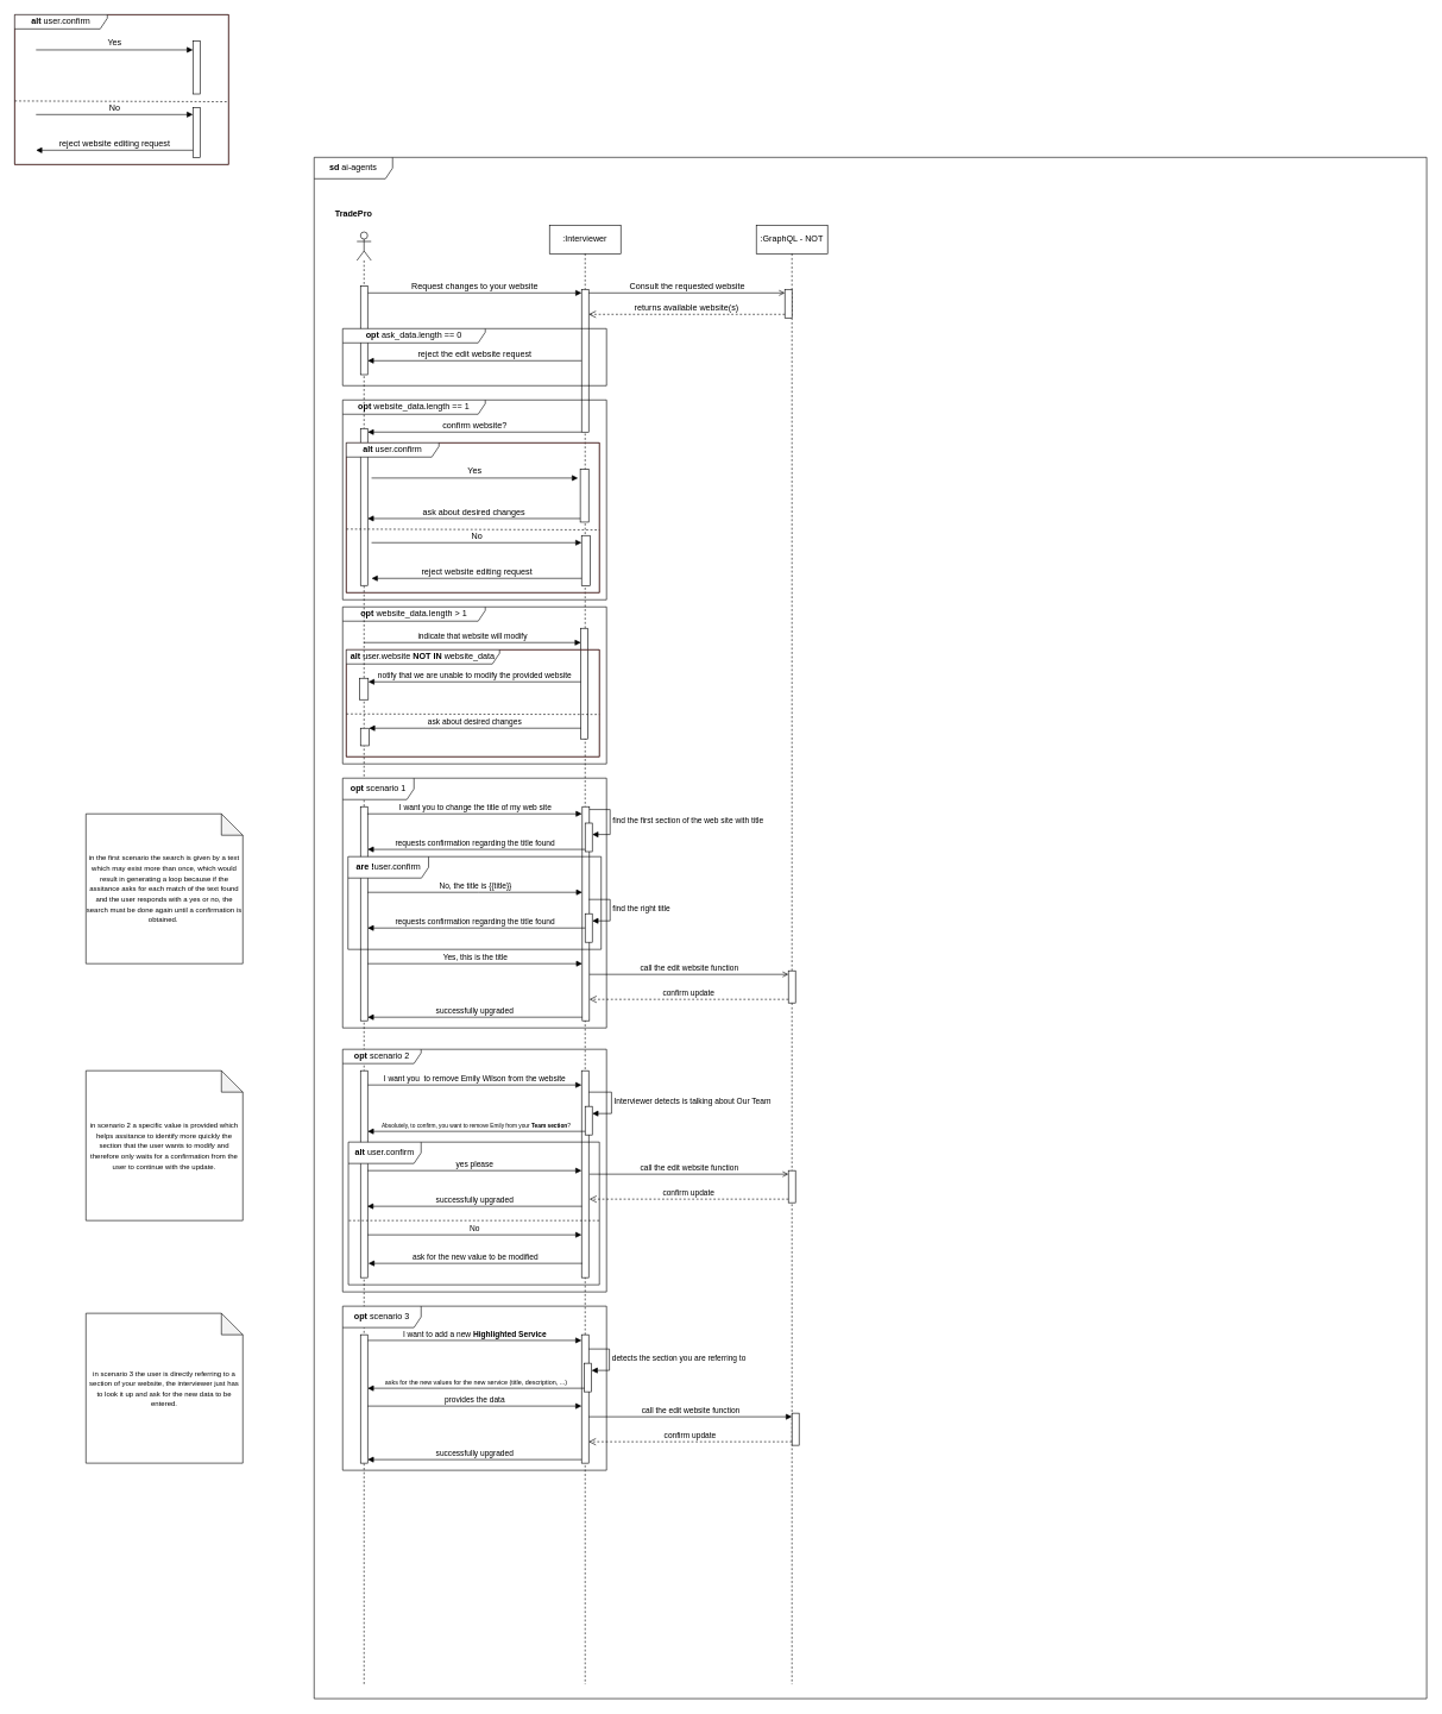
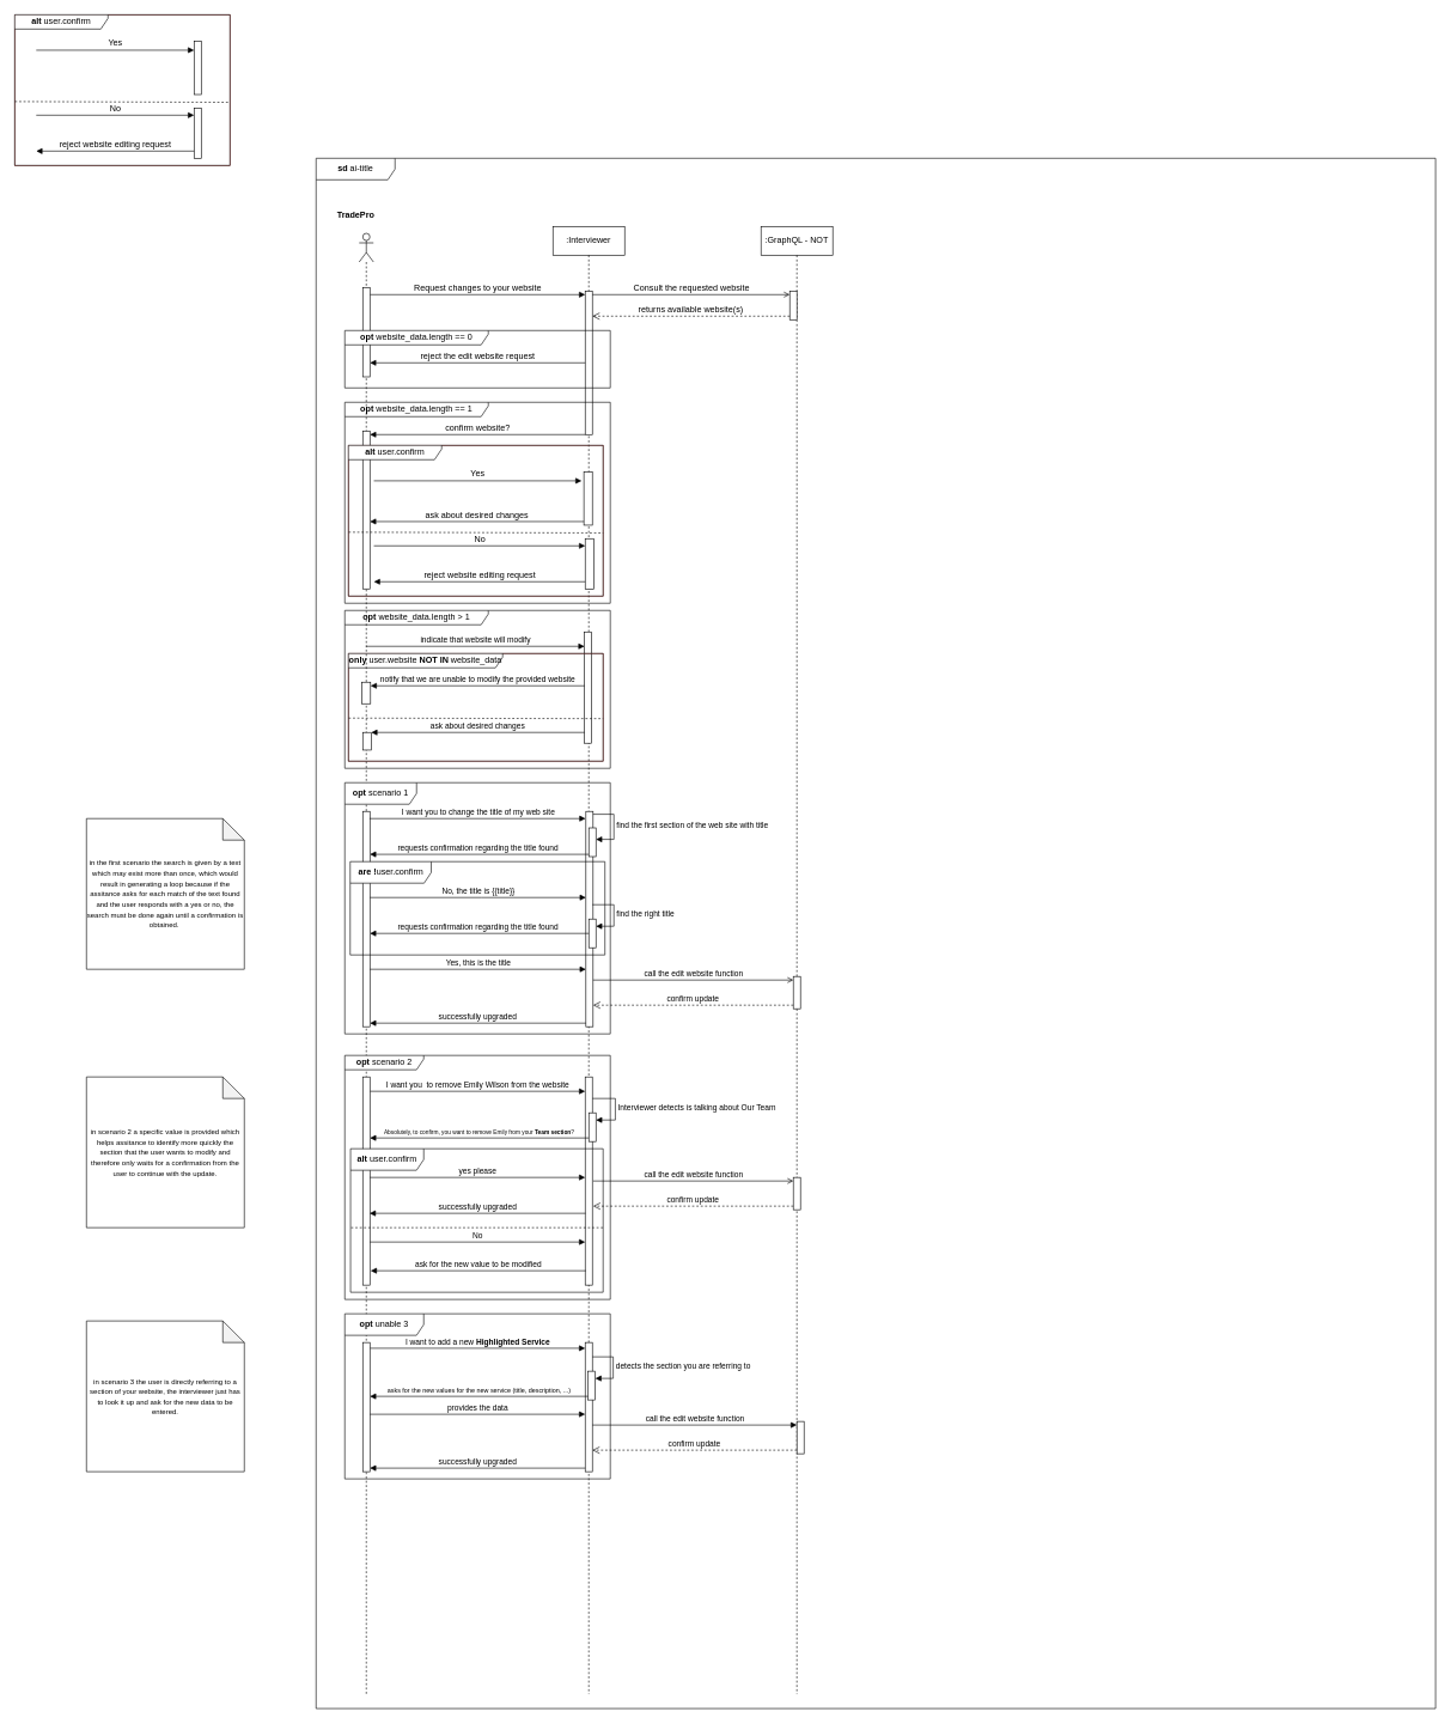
- <mxCell id="2" value="&lt;b&gt;sd &lt;/b&gt;ai-agents" style="shape=umlFrame;whiteSpace=wrap;html=1;pointerEvents=0;strokeColor=default;align=center;verticalAlign=middle;fontFamily=Helvetica;fontSize=12;fontColor=default;fillColor=default;width=110;height=30;" parent="1" vertex="1"><mxGeometry x="440" y="220" width="1560" height="2160" as="geometry" /></mxCell>
+ <mxCell id="2" value="&lt;b&gt;sd &lt;/b&gt;ai-title" style="shape=umlFrame;whiteSpace=wrap;html=1;pointerEvents=0;strokeColor=default;align=center;verticalAlign=middle;fontFamily=Helvetica;fontSize=12;fontColor=default;fillColor=default;width=110;height=30;" parent="1" vertex="1"><mxGeometry x="440" y="220" width="1560" height="2160" as="geometry" /></mxCell>
- <mxCell id="43" value="&lt;b&gt;opt&amp;nbsp;&lt;/b&gt;ask_data.length == 0" style="shape=umlFrame;whiteSpace=wrap;html=1;pointerEvents=0;strokeColor=default;align=center;verticalAlign=middle;fontFamily=Helvetica;fontSize=12;fontColor=default;fillColor=default;width=200;height=20;" parent="1" vertex="1"><mxGeometry x="480" y="460" width="370" height="80" as="geometry" /></mxCell>
+ <mxCell id="43" value="&lt;b&gt;opt&amp;nbsp;&lt;/b&gt;website_data.length == 0" style="shape=umlFrame;whiteSpace=wrap;html=1;pointerEvents=0;strokeColor=default;align=center;verticalAlign=middle;fontFamily=Helvetica;fontSize=12;fontColor=default;fillColor=default;width=200;height=20;" parent="1" vertex="1"><mxGeometry x="480" y="460" width="370" height="80" as="geometry" /></mxCell>
- <mxCell id="33" value="&lt;b&gt;alt&amp;nbsp;&lt;/b&gt;user.website &lt;b&gt;NOT IN&amp;nbsp;&lt;/b&gt;website_data" style="shape=umlFrame;whiteSpace=wrap;html=1;pointerEvents=0;strokeColor=default;align=center;verticalAlign=middle;fontFamily=Helvetica;fontSize=12;fontColor=default;fillColor=default;width=215;height=20;" vertex="1" parent="32"><mxGeometry width="355" height="150" as="geometry" /></mxCell>
+ <mxCell id="33" value="&lt;b&gt;only&amp;nbsp;&lt;/b&gt;user.website &lt;b&gt;NOT IN&amp;nbsp;&lt;/b&gt;website_data" style="shape=umlFrame;whiteSpace=wrap;html=1;pointerEvents=0;strokeColor=default;align=center;verticalAlign=middle;fontFamily=Helvetica;fontSize=12;fontColor=default;fillColor=default;width=215;height=20;" vertex="1" parent="32"><mxGeometry width="355" height="150" as="geometry" /></mxCell>
- <mxCell id="79" value="&lt;b&gt;opt &lt;/b&gt;scenario 3" style="shape=umlFrame;whiteSpace=wrap;html=1;pointerEvents=0;width=110;height=30;" vertex="1" parent="1"><mxGeometry x="480" y="1830" width="370" height="230" as="geometry" /></mxCell>
+ <mxCell id="79" value="&lt;b&gt;opt &lt;/b&gt;unable 3" style="shape=umlFrame;whiteSpace=wrap;html=1;pointerEvents=0;width=110;height=30;" vertex="1" parent="1"><mxGeometry x="480" y="1830" width="370" height="230" as="geometry" /></mxCell>
